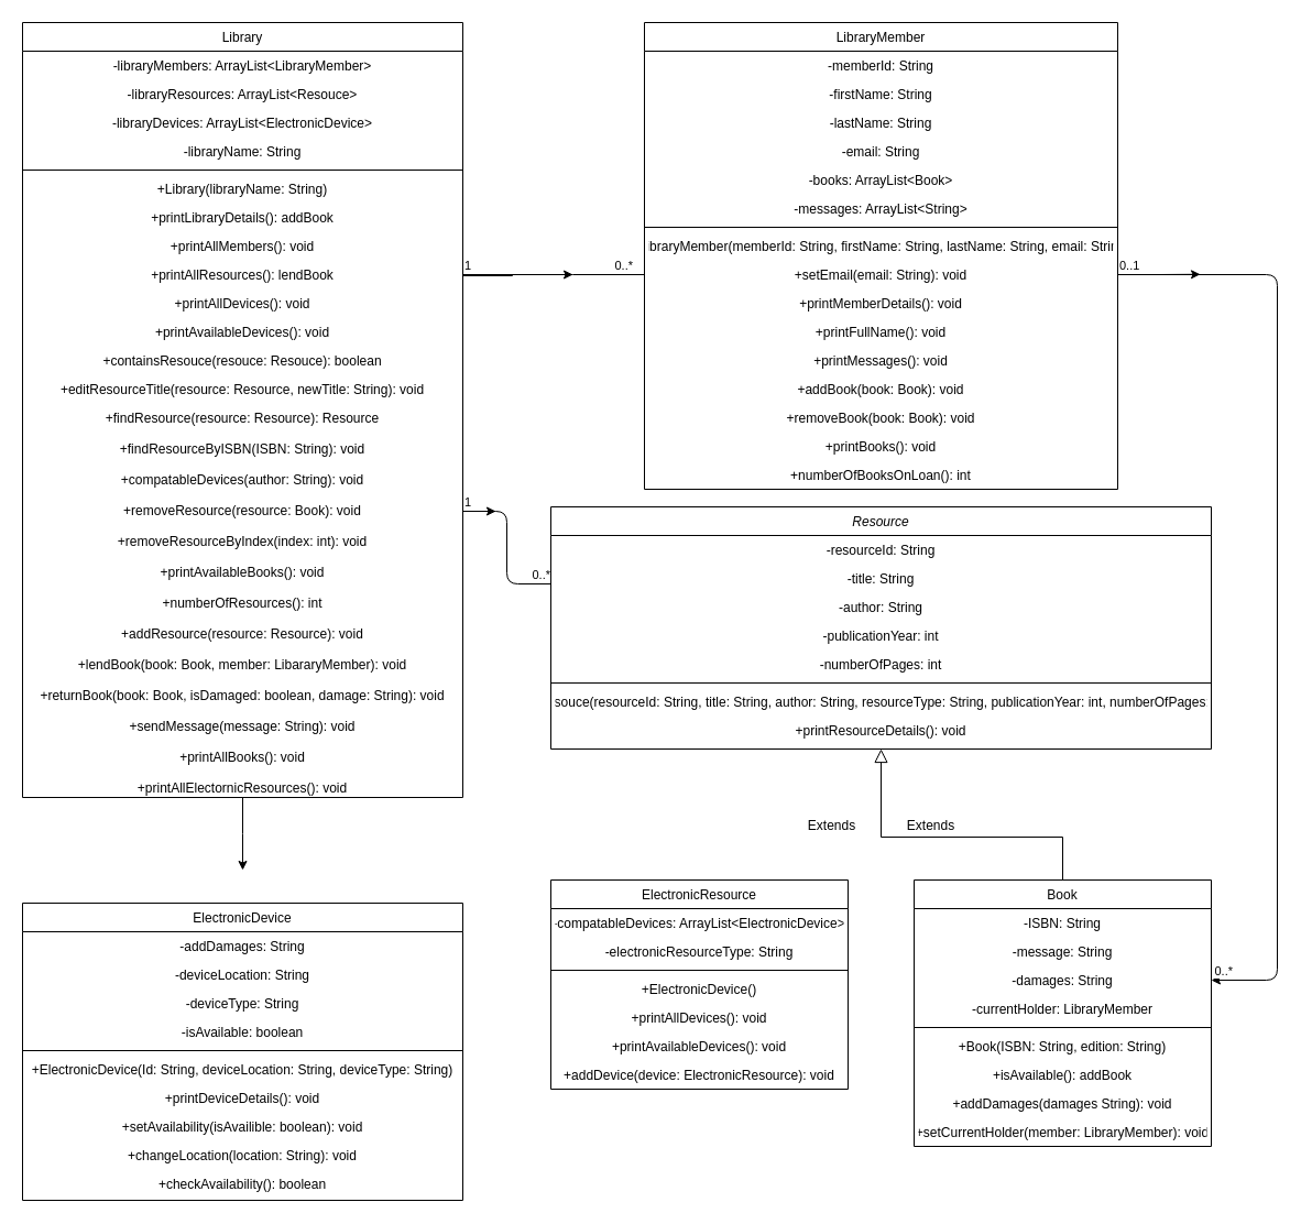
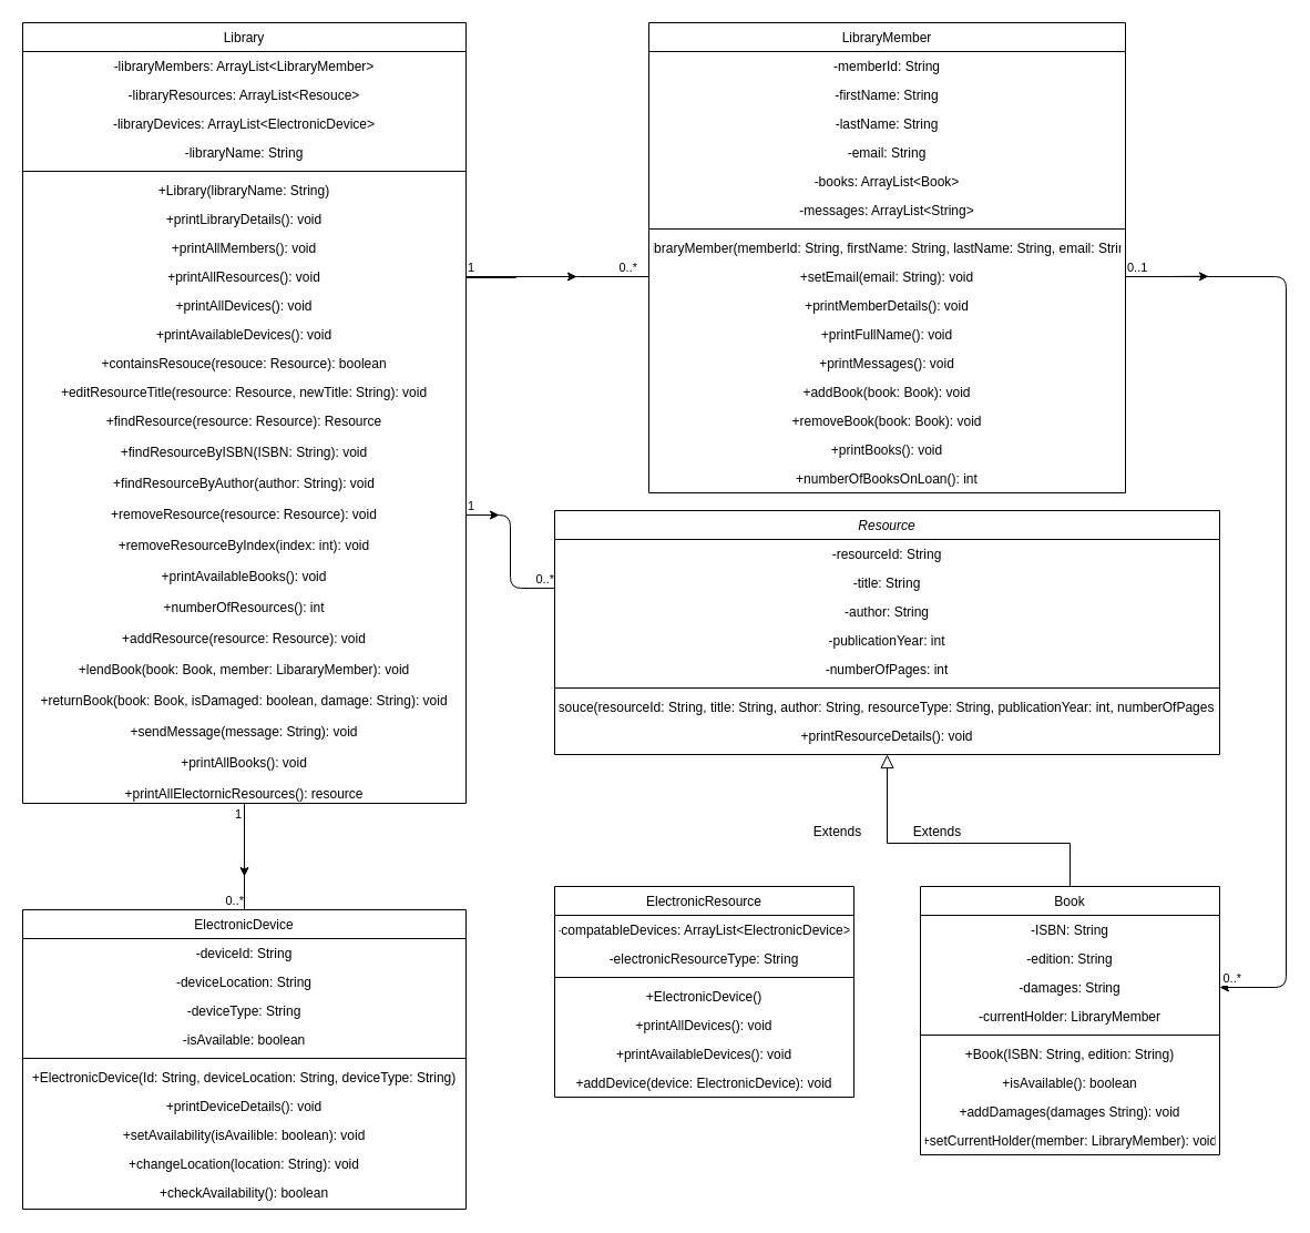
- <mxCell id="57" value="+printLibraryDetails(): addBook" style="text;align=center;verticalAlign=top;spacingLeft=4;spacingRight=4;overflow=hidden;rotatable=0;points=[[0,0.5],[1,0.5]];portConstraint=eastwest;" parent="50" vertex="1"><mxGeometry y="164" width="400" height="26" as="geometry" /></mxCell>
+ <mxCell id="57" value="+printLibraryDetails(): void" style="text;align=center;verticalAlign=top;spacingLeft=4;spacingRight=4;overflow=hidden;rotatable=0;points=[[0,0.5],[1,0.5]];portConstraint=eastwest;" parent="50" vertex="1"><mxGeometry y="164" width="400" height="26" as="geometry" /></mxCell>
- <mxCell id="59" value="+printAllResources(): lendBook" style="text;align=center;verticalAlign=top;spacingLeft=4;spacingRight=4;overflow=hidden;rotatable=0;points=[[0,0.5],[1,0.5]];portConstraint=eastwest;" parent="50" vertex="1"><mxGeometry y="216" width="400" height="26" as="geometry" /></mxCell>
+ <mxCell id="59" value="+printAllResources(): void" style="text;align=center;verticalAlign=top;spacingLeft=4;spacingRight=4;overflow=hidden;rotatable=0;points=[[0,0.5],[1,0.5]];portConstraint=eastwest;" parent="50" vertex="1"><mxGeometry y="216" width="400" height="26" as="geometry" /></mxCell>
- <mxCell id="62" value="+containsResouce(resouce: Resouce): boolean" style="text;align=center;verticalAlign=top;spacingLeft=4;spacingRight=4;overflow=hidden;rotatable=0;points=[[0,0.5],[1,0.5]];portConstraint=eastwest;" parent="50" vertex="1"><mxGeometry y="294" width="400" height="26" as="geometry" /></mxCell>
+ <mxCell id="62" value="+containsResouce(resouce: Resource): boolean" style="text;align=center;verticalAlign=top;spacingLeft=4;spacingRight=4;overflow=hidden;rotatable=0;points=[[0,0.5],[1,0.5]];portConstraint=eastwest;" parent="50" vertex="1"><mxGeometry y="294" width="400" height="26" as="geometry" /></mxCell>
- <mxCell id="66" value="+compatableDevices(author: String): void" style="text;align=center;verticalAlign=top;spacingLeft=4;spacingRight=4;overflow=hidden;rotatable=0;points=[[0,0.5],[1,0.5]];portConstraint=eastwest;" parent="50" vertex="1"><mxGeometry y="402" width="400" height="28" as="geometry" /></mxCell>
+ <mxCell id="66" value="+findResourceByAuthor(author: String): void" style="text;align=center;verticalAlign=top;spacingLeft=4;spacingRight=4;overflow=hidden;rotatable=0;points=[[0,0.5],[1,0.5]];portConstraint=eastwest;" parent="50" vertex="1"><mxGeometry y="402" width="400" height="28" as="geometry" /></mxCell>
- <mxCell id="67" value="+removeResource(resource: Book): void" style="text;align=center;verticalAlign=top;spacingLeft=4;spacingRight=4;overflow=hidden;rotatable=0;points=[[0,0.5],[1,0.5]];portConstraint=eastwest;" parent="50" vertex="1"><mxGeometry y="430" width="400" height="28" as="geometry" /></mxCell>
+ <mxCell id="67" value="+removeResource(resource: Resource): void" style="text;align=center;verticalAlign=top;spacingLeft=4;spacingRight=4;overflow=hidden;rotatable=0;points=[[0,0.5],[1,0.5]];portConstraint=eastwest;" parent="50" vertex="1"><mxGeometry y="430" width="400" height="28" as="geometry" /></mxCell>
- <mxCell id="76" value="+printAllElectornicResources(): void" style="text;align=center;verticalAlign=top;spacingLeft=4;spacingRight=4;overflow=hidden;rotatable=0;points=[[0,0.5],[1,0.5]];portConstraint=eastwest;" parent="50" vertex="1"><mxGeometry y="682" width="400" height="22" as="geometry" /></mxCell>
+ <mxCell id="76" value="+printAllElectornicResources(): resource" style="text;align=center;verticalAlign=top;spacingLeft=4;spacingRight=4;overflow=hidden;rotatable=0;points=[[0,0.5],[1,0.5]];portConstraint=eastwest;" parent="50" vertex="1"><mxGeometry y="682" width="400" height="22" as="geometry" /></mxCell>
+ <mxCell id="81" value="" style="endArrow=none;html=1;edgeStyle=orthogonalEdgeStyle;entryX=0.5;entryY=0;entryDx=0;entryDy=0;exitX=0.5;exitY=1;exitDx=0;exitDy=0;" parent="1" source="50" target="39" edge="1"><mxGeometry relative="1" as="geometry"><mxPoint x="180" y="190" as="sourcePoint" /><mxPoint x="260" y="670" as="targetPoint" /><Array as="points"><mxPoint x="220" y="770" /><mxPoint x="220" y="770" /></Array></mxGeometry></mxCell>
+ <mxCell id="82" value="1" style="edgeLabel;resizable=0;html=1;align=left;verticalAlign=bottom;" parent="81" connectable="0" vertex="1"><mxGeometry x="-1" relative="1" as="geometry"><mxPoint x="-10" y="18" as="offset" /></mxGeometry></mxCell>
+ <mxCell id="83" value="0..*" style="edgeLabel;resizable=0;html=1;align=right;verticalAlign=bottom;" parent="81" connectable="0" vertex="1"><mxGeometry x="1" relative="1" as="geometry"><mxPoint as="offset" /></mxGeometry></mxCell>
- <mxCell id="40" value="-addDamages: String" style="text;align=center;verticalAlign=top;spacingLeft=4;spacingRight=4;overflow=hidden;rotatable=0;points=[[0,0.5],[1,0.5]];portConstraint=eastwest;" parent="39" vertex="1"><mxGeometry y="26" width="400" height="26" as="geometry" /></mxCell>
+ <mxCell id="40" value="-deviceId: String" style="text;align=center;verticalAlign=top;spacingLeft=4;spacingRight=4;overflow=hidden;rotatable=0;points=[[0,0.5],[1,0.5]];portConstraint=eastwest;" parent="39" vertex="1"><mxGeometry y="26" width="400" height="26" as="geometry" /></mxCell>
- <mxCell id="13" value="-message: String" style="text;align=center;verticalAlign=top;spacingLeft=4;spacingRight=4;overflow=hidden;rotatable=0;points=[[0,0.5],[1,0.5]];portConstraint=eastwest;" parent="11" vertex="1"><mxGeometry y="52" width="270" height="26" as="geometry" /></mxCell>
+ <mxCell id="13" value="-edition: String" style="text;align=center;verticalAlign=top;spacingLeft=4;spacingRight=4;overflow=hidden;rotatable=0;points=[[0,0.5],[1,0.5]];portConstraint=eastwest;" parent="11" vertex="1"><mxGeometry y="52" width="270" height="26" as="geometry" /></mxCell>
- <mxCell id="99" value="+addDevice(device: ElectronicResource): void" style="text;align=center;verticalAlign=top;spacingLeft=4;spacingRight=4;overflow=hidden;rotatable=0;points=[[0,0.5],[1,0.5]];portConstraint=eastwest;" parent="92" vertex="1"><mxGeometry y="164" width="270" height="26" as="geometry" /></mxCell>
+ <mxCell id="99" value="+addDevice(device: ElectronicDevice): void" style="text;align=center;verticalAlign=top;spacingLeft=4;spacingRight=4;overflow=hidden;rotatable=0;points=[[0,0.5],[1,0.5]];portConstraint=eastwest;" parent="92" vertex="1"><mxGeometry y="164" width="270" height="26" as="geometry" /></mxCell>
- <mxCell id="18" value="+isAvailable(): addBook" style="text;align=center;verticalAlign=top;spacingLeft=4;spacingRight=4;overflow=hidden;rotatable=0;points=[[0,0.5],[1,0.5]];portConstraint=eastwest;fontStyle=0" parent="11" vertex="1"><mxGeometry y="164" width="270" height="26" as="geometry" /></mxCell>
+ <mxCell id="18" value="+isAvailable(): boolean" style="text;align=center;verticalAlign=top;spacingLeft=4;spacingRight=4;overflow=hidden;rotatable=0;points=[[0,0.5],[1,0.5]];portConstraint=eastwest;fontStyle=0" parent="11" vertex="1"><mxGeometry y="164" width="270" height="26" as="geometry" /></mxCell>
